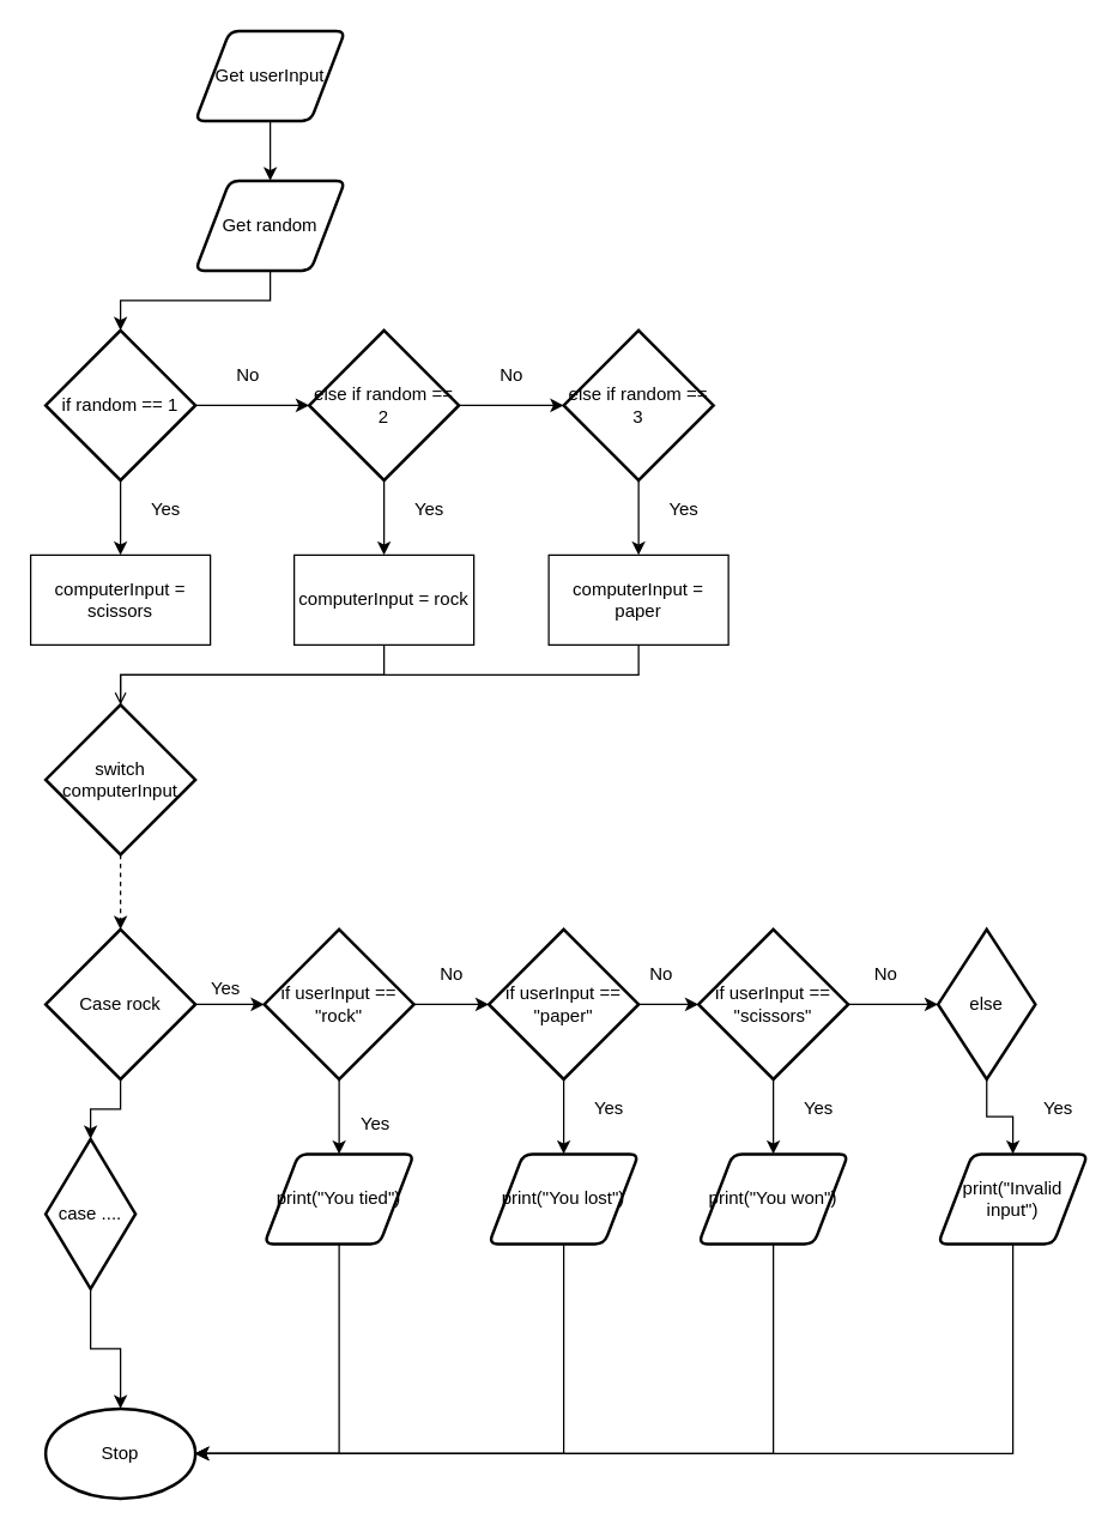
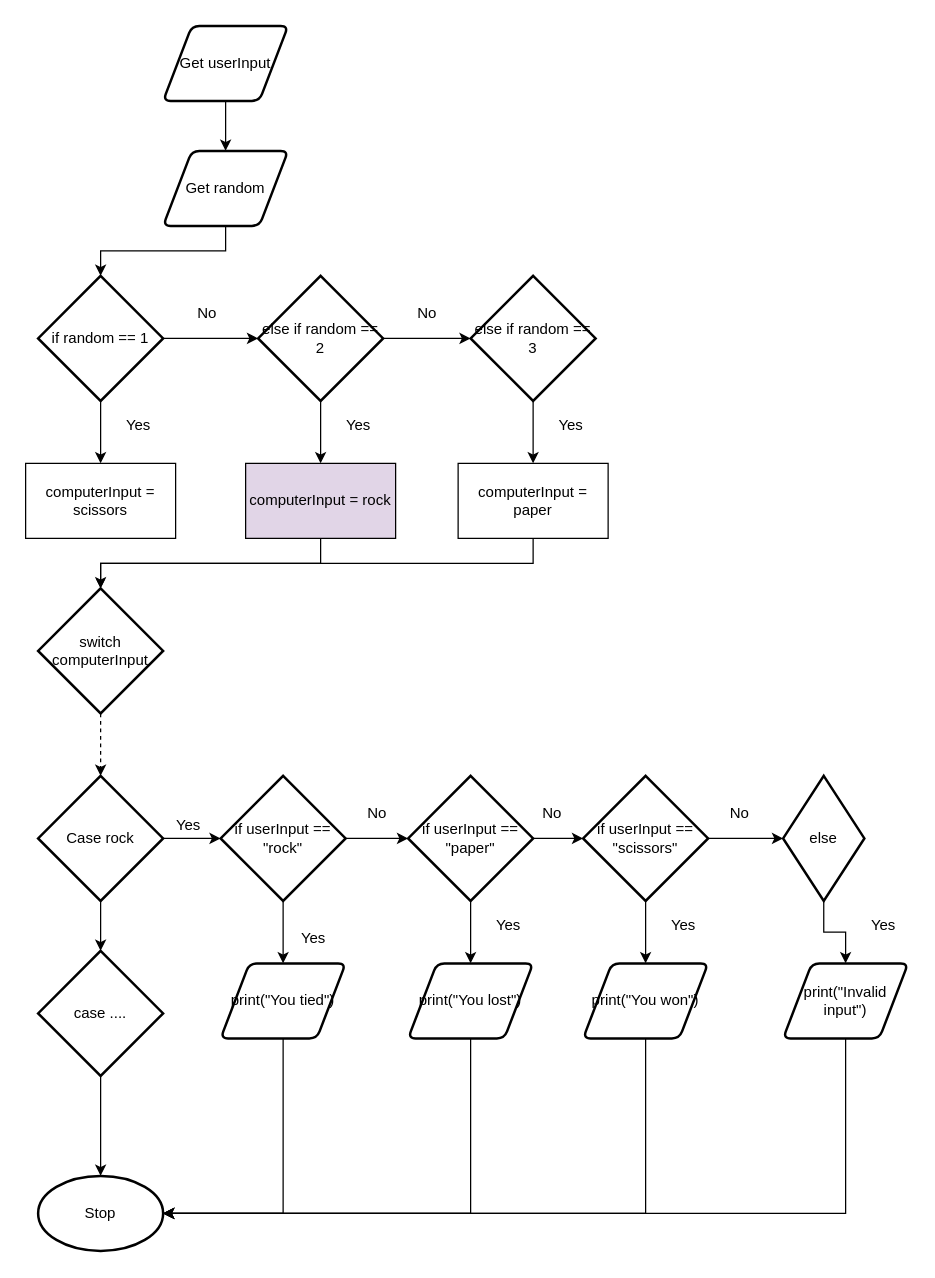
- <mxCell id="18" value="computerInput = rock" style="rounded=0;whiteSpace=wrap;html=1;" parent="1" vertex="1"><mxGeometry x="196" y="370" width="120" height="60" as="geometry" /></mxCell>
+ <mxCell id="18" value="computerInput = rock" style="rounded=0;whiteSpace=wrap;html=1;fillColor=#e1d5e7;" parent="1" vertex="1"><mxGeometry x="196" y="370" width="120" height="60" as="geometry" /></mxCell>
- <mxCell id="17" style="edgeStyle=orthogonalEdgeStyle;rounded=0;html=1;entryX=0.5;entryY=0;entryDx=0;entryDy=0;entryPerimeter=0;endArrow=none;" parent="1" source="18" target="7" edge="1"><mxGeometry relative="1" as="geometry"><Array as="points"><mxPoint x="256" y="450" /><mxPoint x="80" y="450" /></Array></mxGeometry></mxCell>
+ <mxCell id="17" style="edgeStyle=orthogonalEdgeStyle;rounded=0;html=1;entryX=0.5;entryY=0;entryDx=0;entryDy=0;entryPerimeter=0;" parent="1" source="18" target="7" edge="1"><mxGeometry relative="1" as="geometry"><Array as="points"><mxPoint x="256" y="450" /><mxPoint x="80" y="450" /></Array></mxGeometry></mxCell>
- <mxCell id="58" value="case ...." style="strokeWidth=2;html=1;shape=mxgraph.flowchart.decision;whiteSpace=wrap;" parent="1" vertex="1"><mxGeometry x="30" y="760" width="60" height="100" as="geometry" /></mxCell>
+ <mxCell id="58" value="case ...." style="strokeWidth=2;html=1;shape=mxgraph.flowchart.decision;whiteSpace=wrap;" parent="1" vertex="1"><mxGeometry x="30" y="760" width="100" height="100" as="geometry" /></mxCell>
